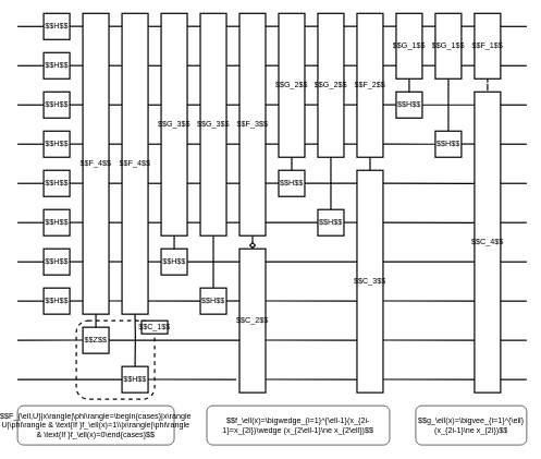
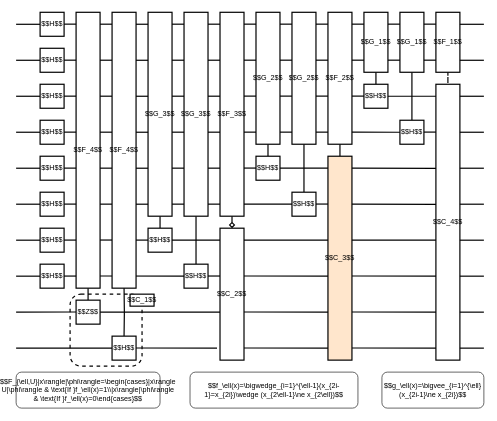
- <mxCell id="28" value="$$C_3$$" style="rounded=0;whiteSpace=wrap;html=1;strokeWidth=2;" parent="1" vertex="1"><mxGeometry x="540" y="260" width="40" height="340" as="geometry" /></mxCell>
+ <mxCell id="28" value="$$C_3$$" style="rounded=0;whiteSpace=wrap;html=1;strokeWidth=2;fillColor=#ffe6cc;" parent="1" vertex="1"><mxGeometry x="540" y="260" width="40" height="340" as="geometry" /></mxCell>
